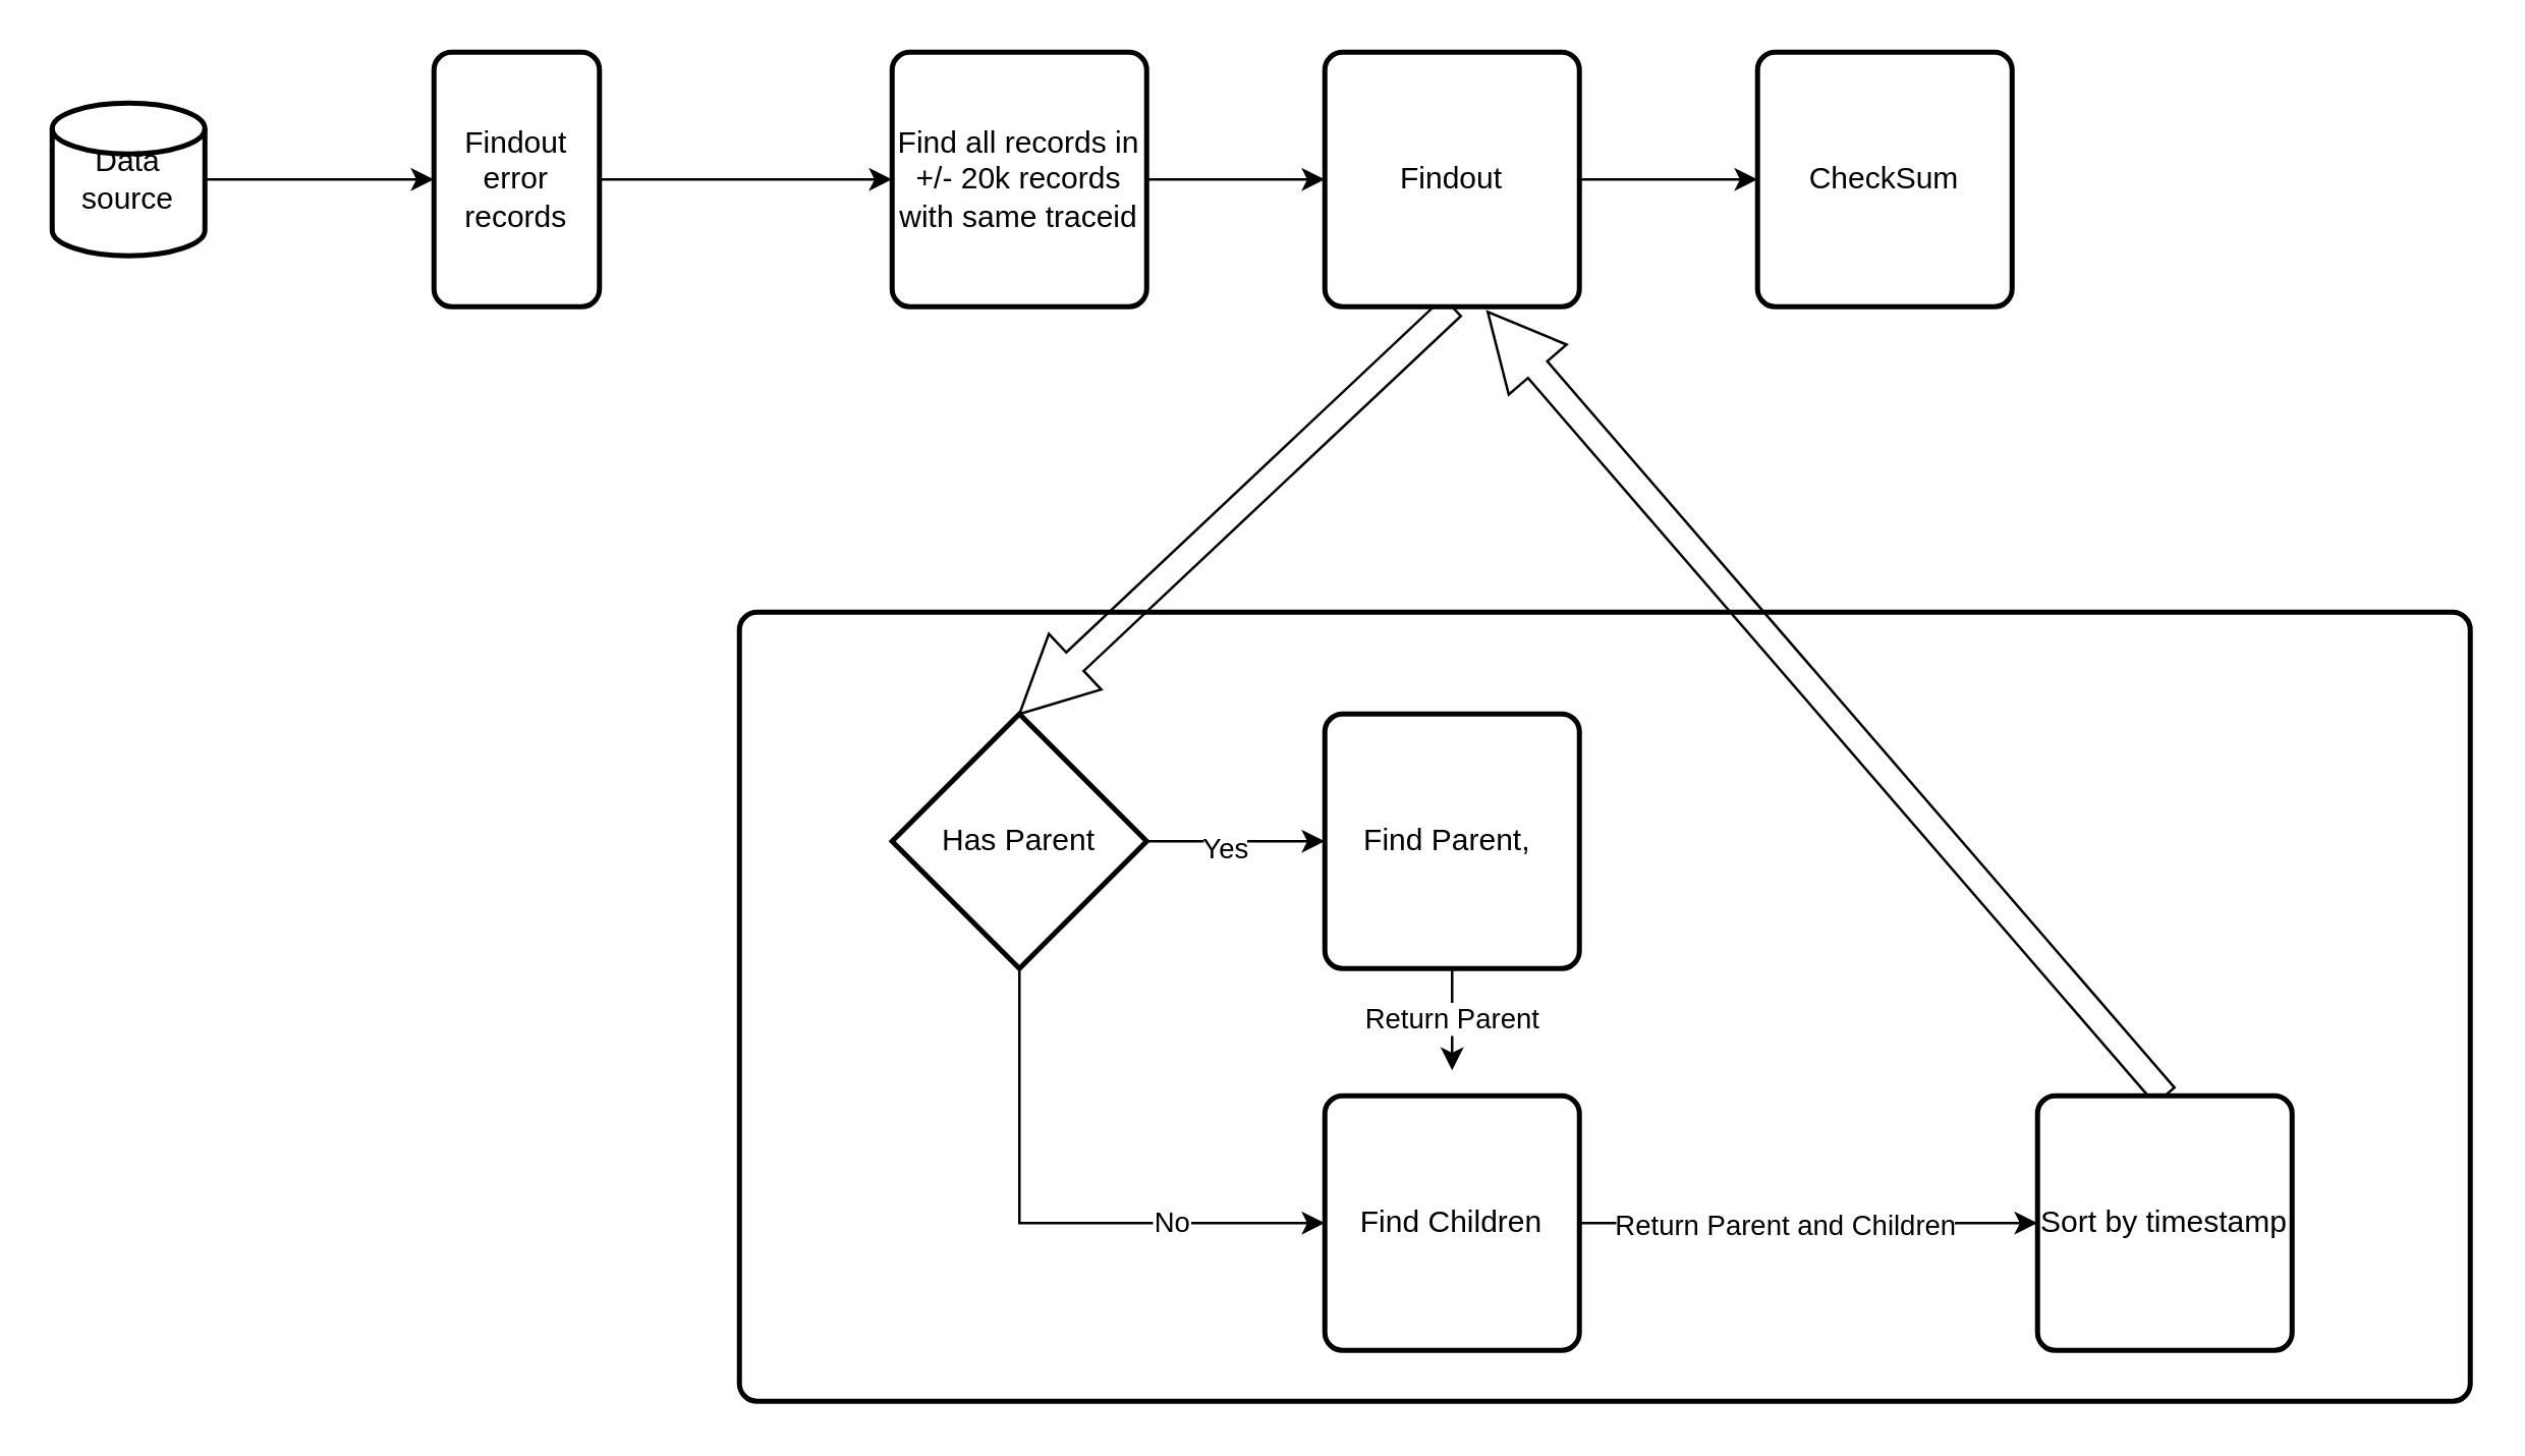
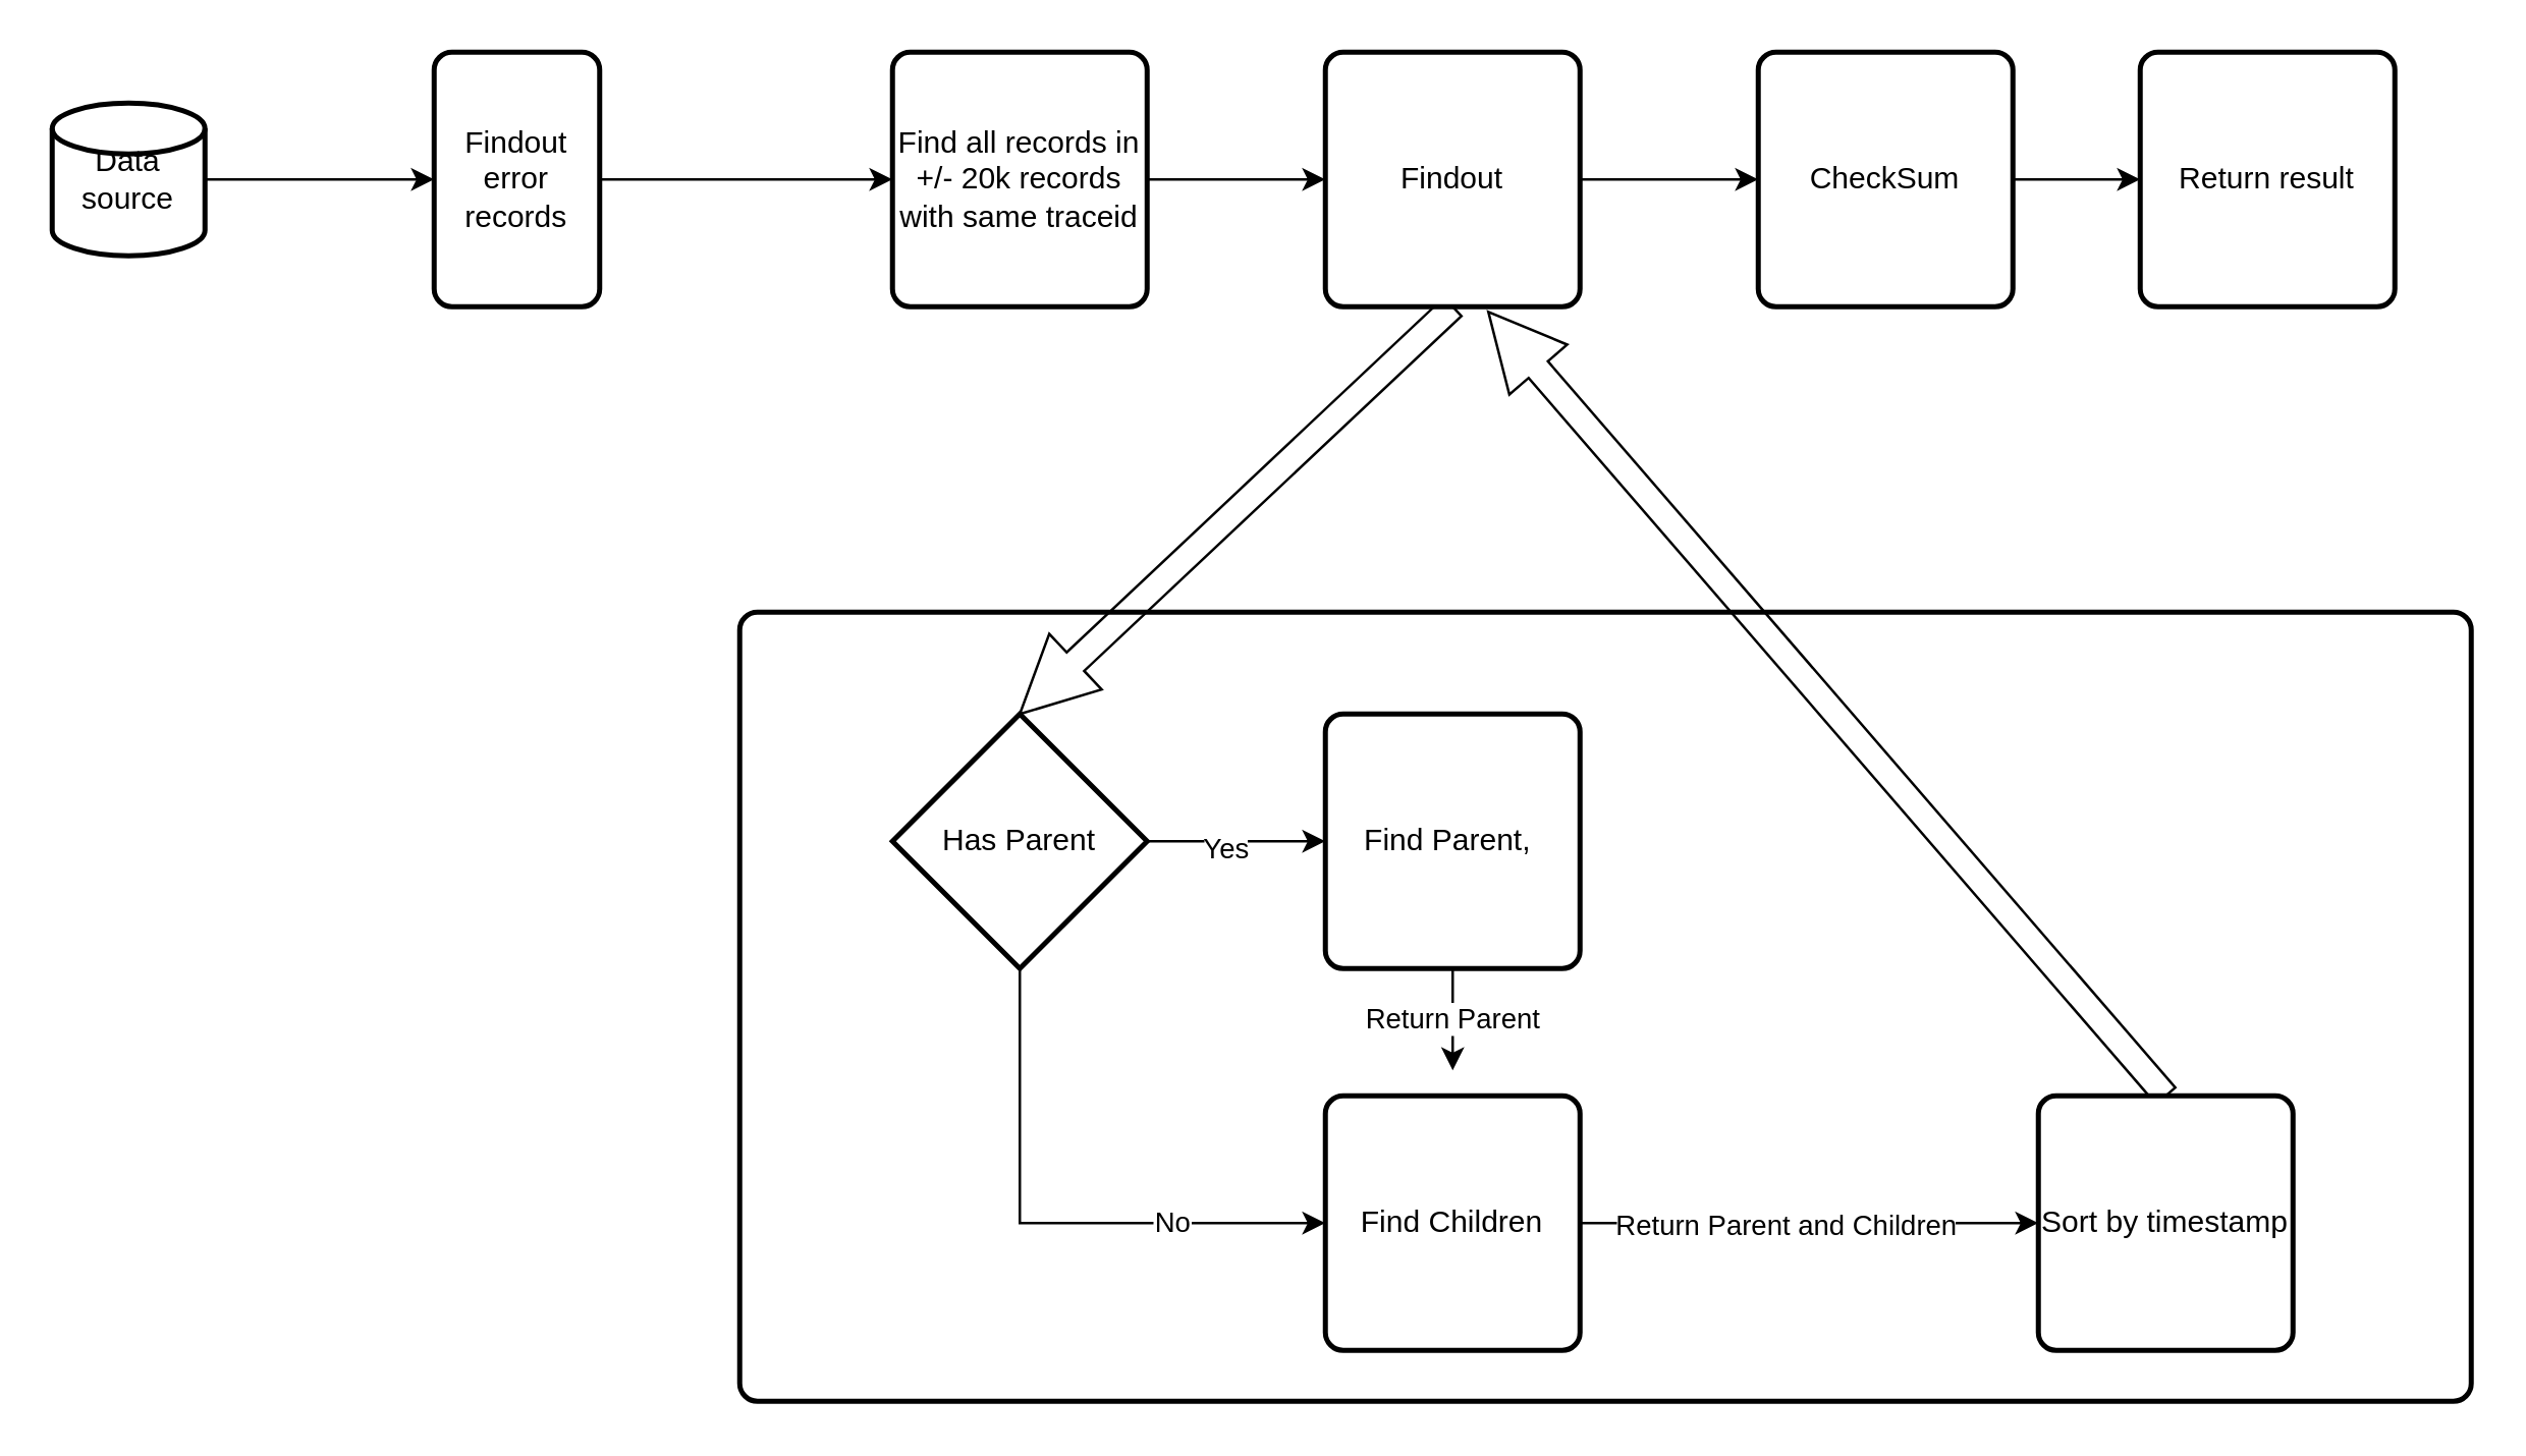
+ <mxCell id="24" style="edgeStyle=orthogonalEdgeStyle;rounded=0;orthogonalLoop=1;jettySize=auto;html=1;" edge="1" parent="1" source="25" target="26"><mxGeometry relative="1" as="geometry" /></mxCell>
+ <mxCell id="26" value="Return result" style="rounded=1;whiteSpace=wrap;html=1;absoluteArcSize=1;arcSize=14;strokeWidth=2;" vertex="1" parent="1"><mxGeometry x="840" y="20" width="100" height="100" as="geometry" /></mxCell>
